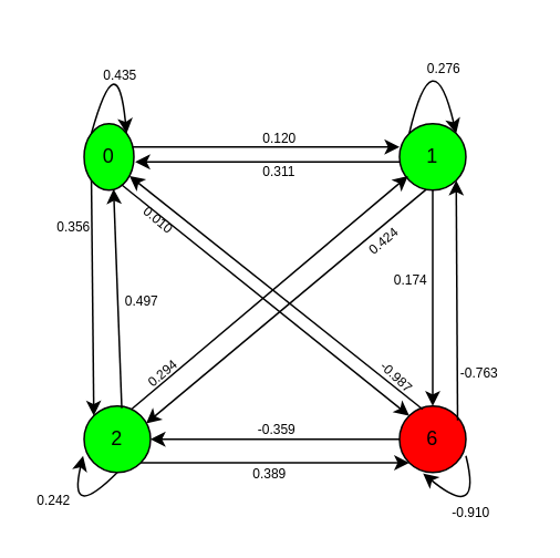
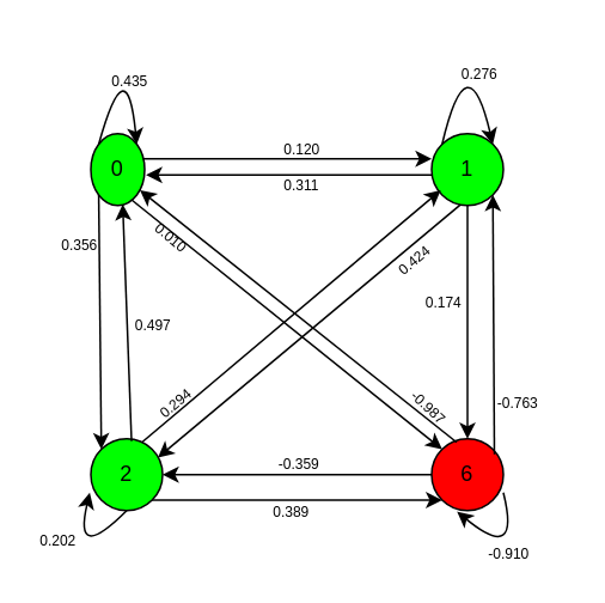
- <mxCell id="24" value="0.242" style="text;html=1;resizable=0;points=[];autosize=1;align=left;verticalAlign=top;spacingTop=-4;fontSize=8;" vertex="1" parent="1"><mxGeometry x="20" y="294" width="40" height="10" as="geometry" /></mxCell>
+ <mxCell id="24" value="0.202" style="text;html=1;resizable=0;points=[];autosize=1;align=left;verticalAlign=top;spacingTop=-4;fontSize=8;" vertex="1" parent="1"><mxGeometry x="20" y="294" width="40" height="10" as="geometry" /></mxCell>
